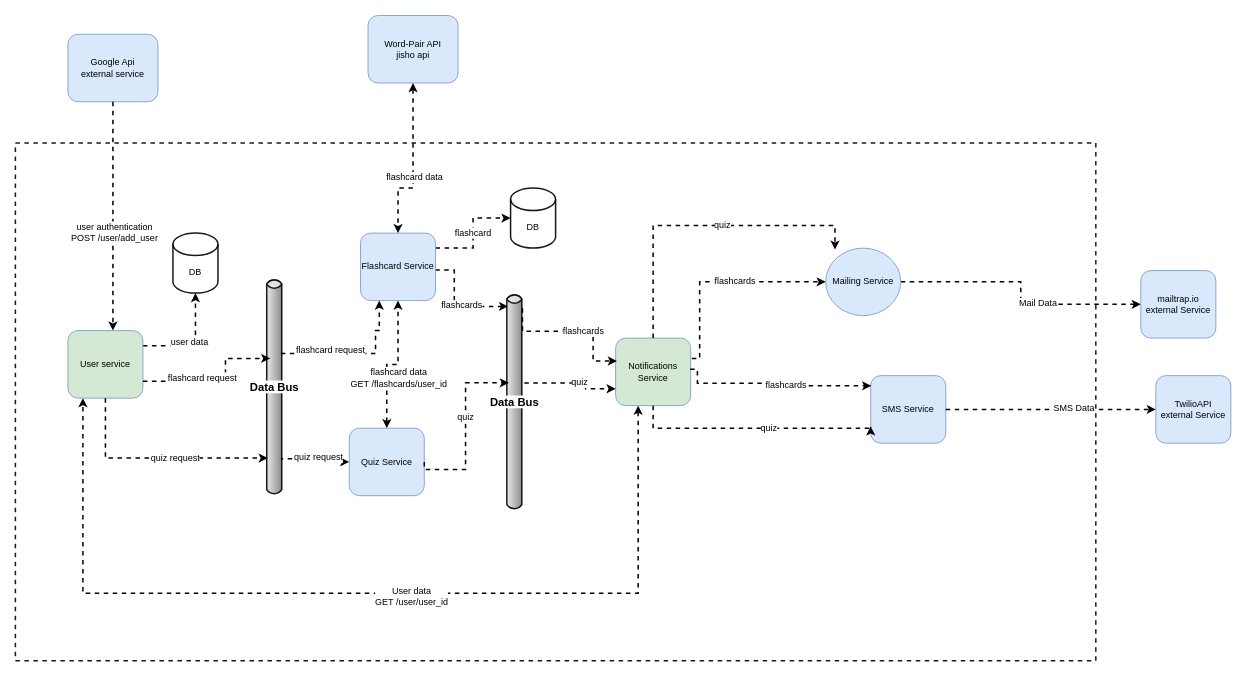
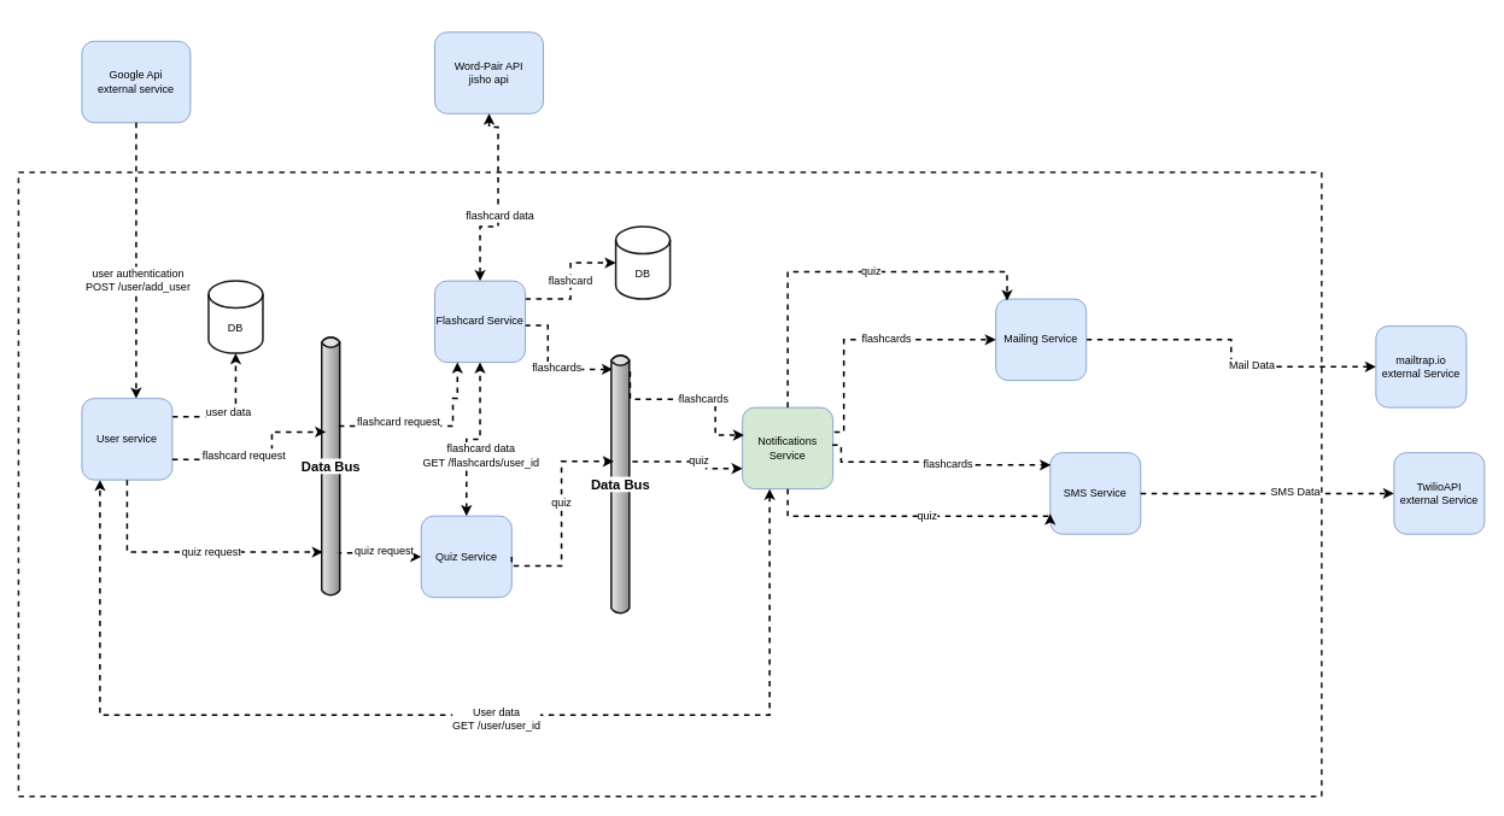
- <mxCell id="41" value="&lt;div&gt;Word-Pair API&lt;/div&gt;&lt;div&gt;jisho api&lt;/div&gt;" style="rounded=1;whiteSpace=wrap;html=1;strokeWidth=1;fillColor=#dae8fc;strokeColor=#6c8ebf;" vertex="1" parent="1"><mxGeometry x="490" y="20" width="120" height="90" as="geometry" /></mxCell>
+ <mxCell id="41" value="&lt;div&gt;Word-Pair API&lt;/div&gt;&lt;div&gt;jisho api&lt;/div&gt;" style="rounded=1;whiteSpace=wrap;html=1;strokeWidth=1;fillColor=#dae8fc;strokeColor=#6c8ebf;" vertex="1" parent="1"><mxGeometry x="480" y="35" width="120" height="90" as="geometry" /></mxCell>
- <mxCell id="15" value="Mailing Service" style="ellipse;whiteSpace=wrap;html=1;strokeWidth=1;fillColor=#dae8fc;strokeColor=#6c8ebf;" vertex="1" parent="1"><mxGeometry x="1100" y="330" width="100" height="90" as="geometry" /></mxCell>
+ <mxCell id="15" value="Mailing Service" style="rounded=1;whiteSpace=wrap;html=1;strokeWidth=1;fillColor=#dae8fc;strokeColor=#6c8ebf;" vertex="1" parent="1"><mxGeometry x="1100" y="330" width="100" height="90" as="geometry" /></mxCell>
- <mxCell id="23" value="User service" style="rounded=1;whiteSpace=wrap;html=1;strokeWidth=1;fillColor=#d5e8d4;strokeColor=#6c8ebf;" vertex="1" parent="1"><mxGeometry x="90" y="440" width="100" height="90" as="geometry" /></mxCell>
+ <mxCell id="23" value="User service" style="rounded=1;whiteSpace=wrap;html=1;strokeWidth=1;fillColor=#dae8fc;strokeColor=#6c8ebf;" vertex="1" parent="1"><mxGeometry x="90" y="440" width="100" height="90" as="geometry" /></mxCell>
